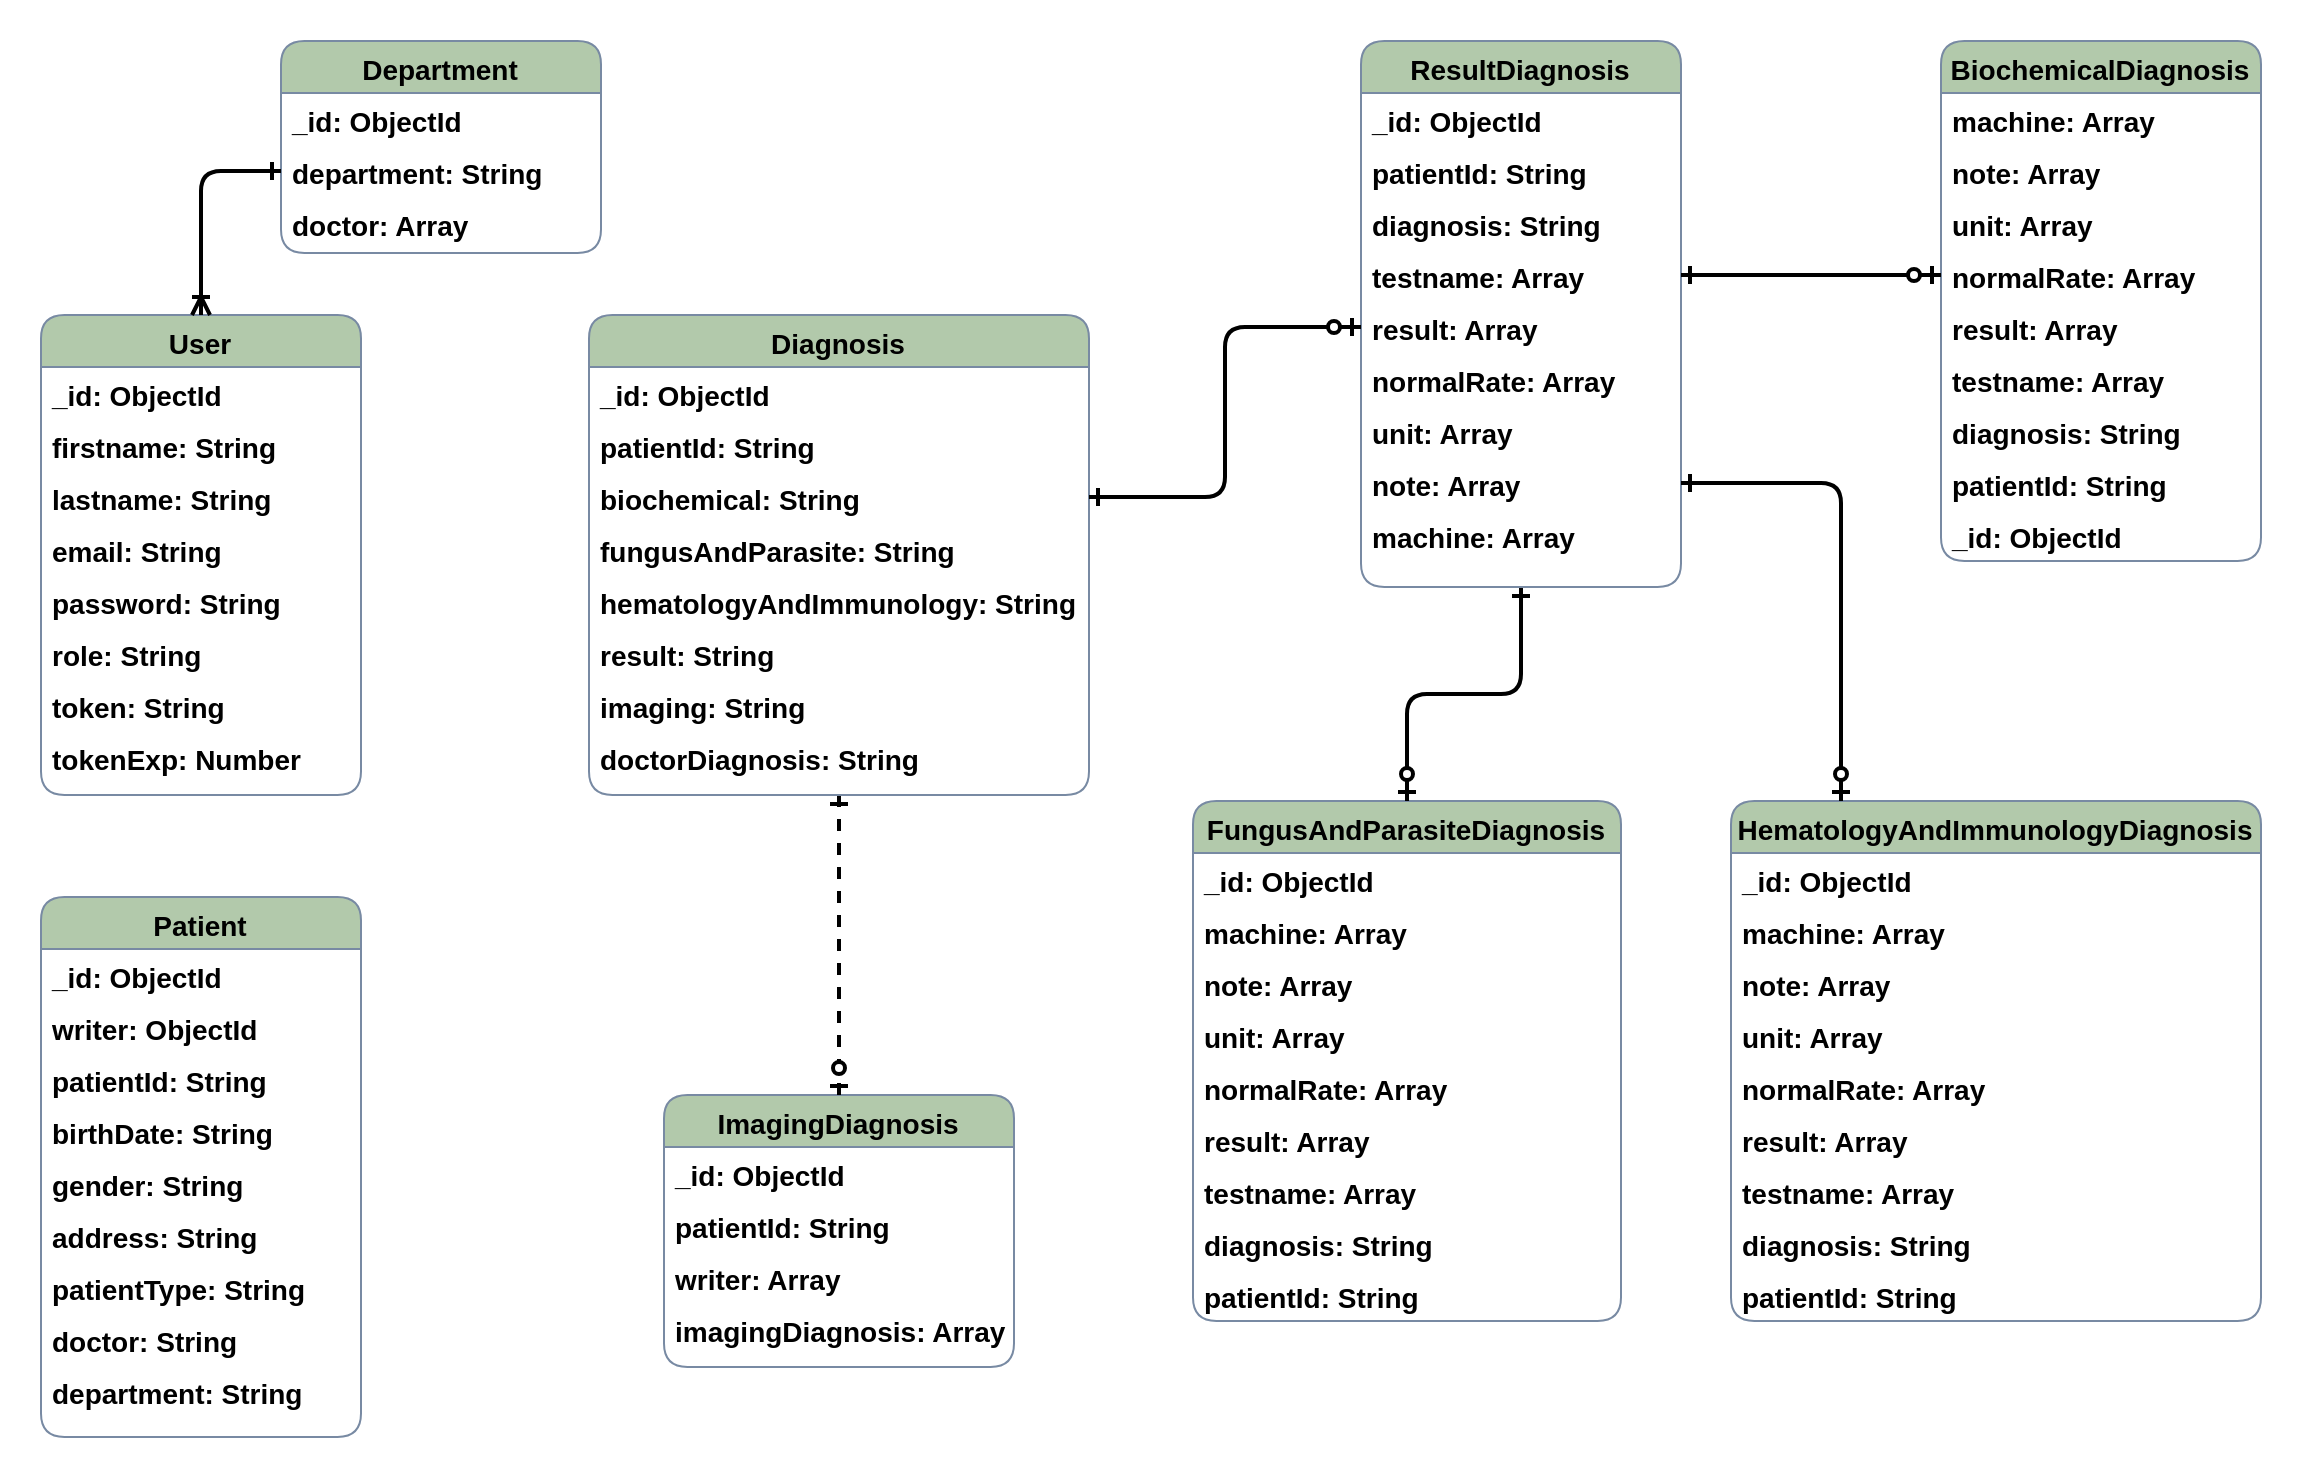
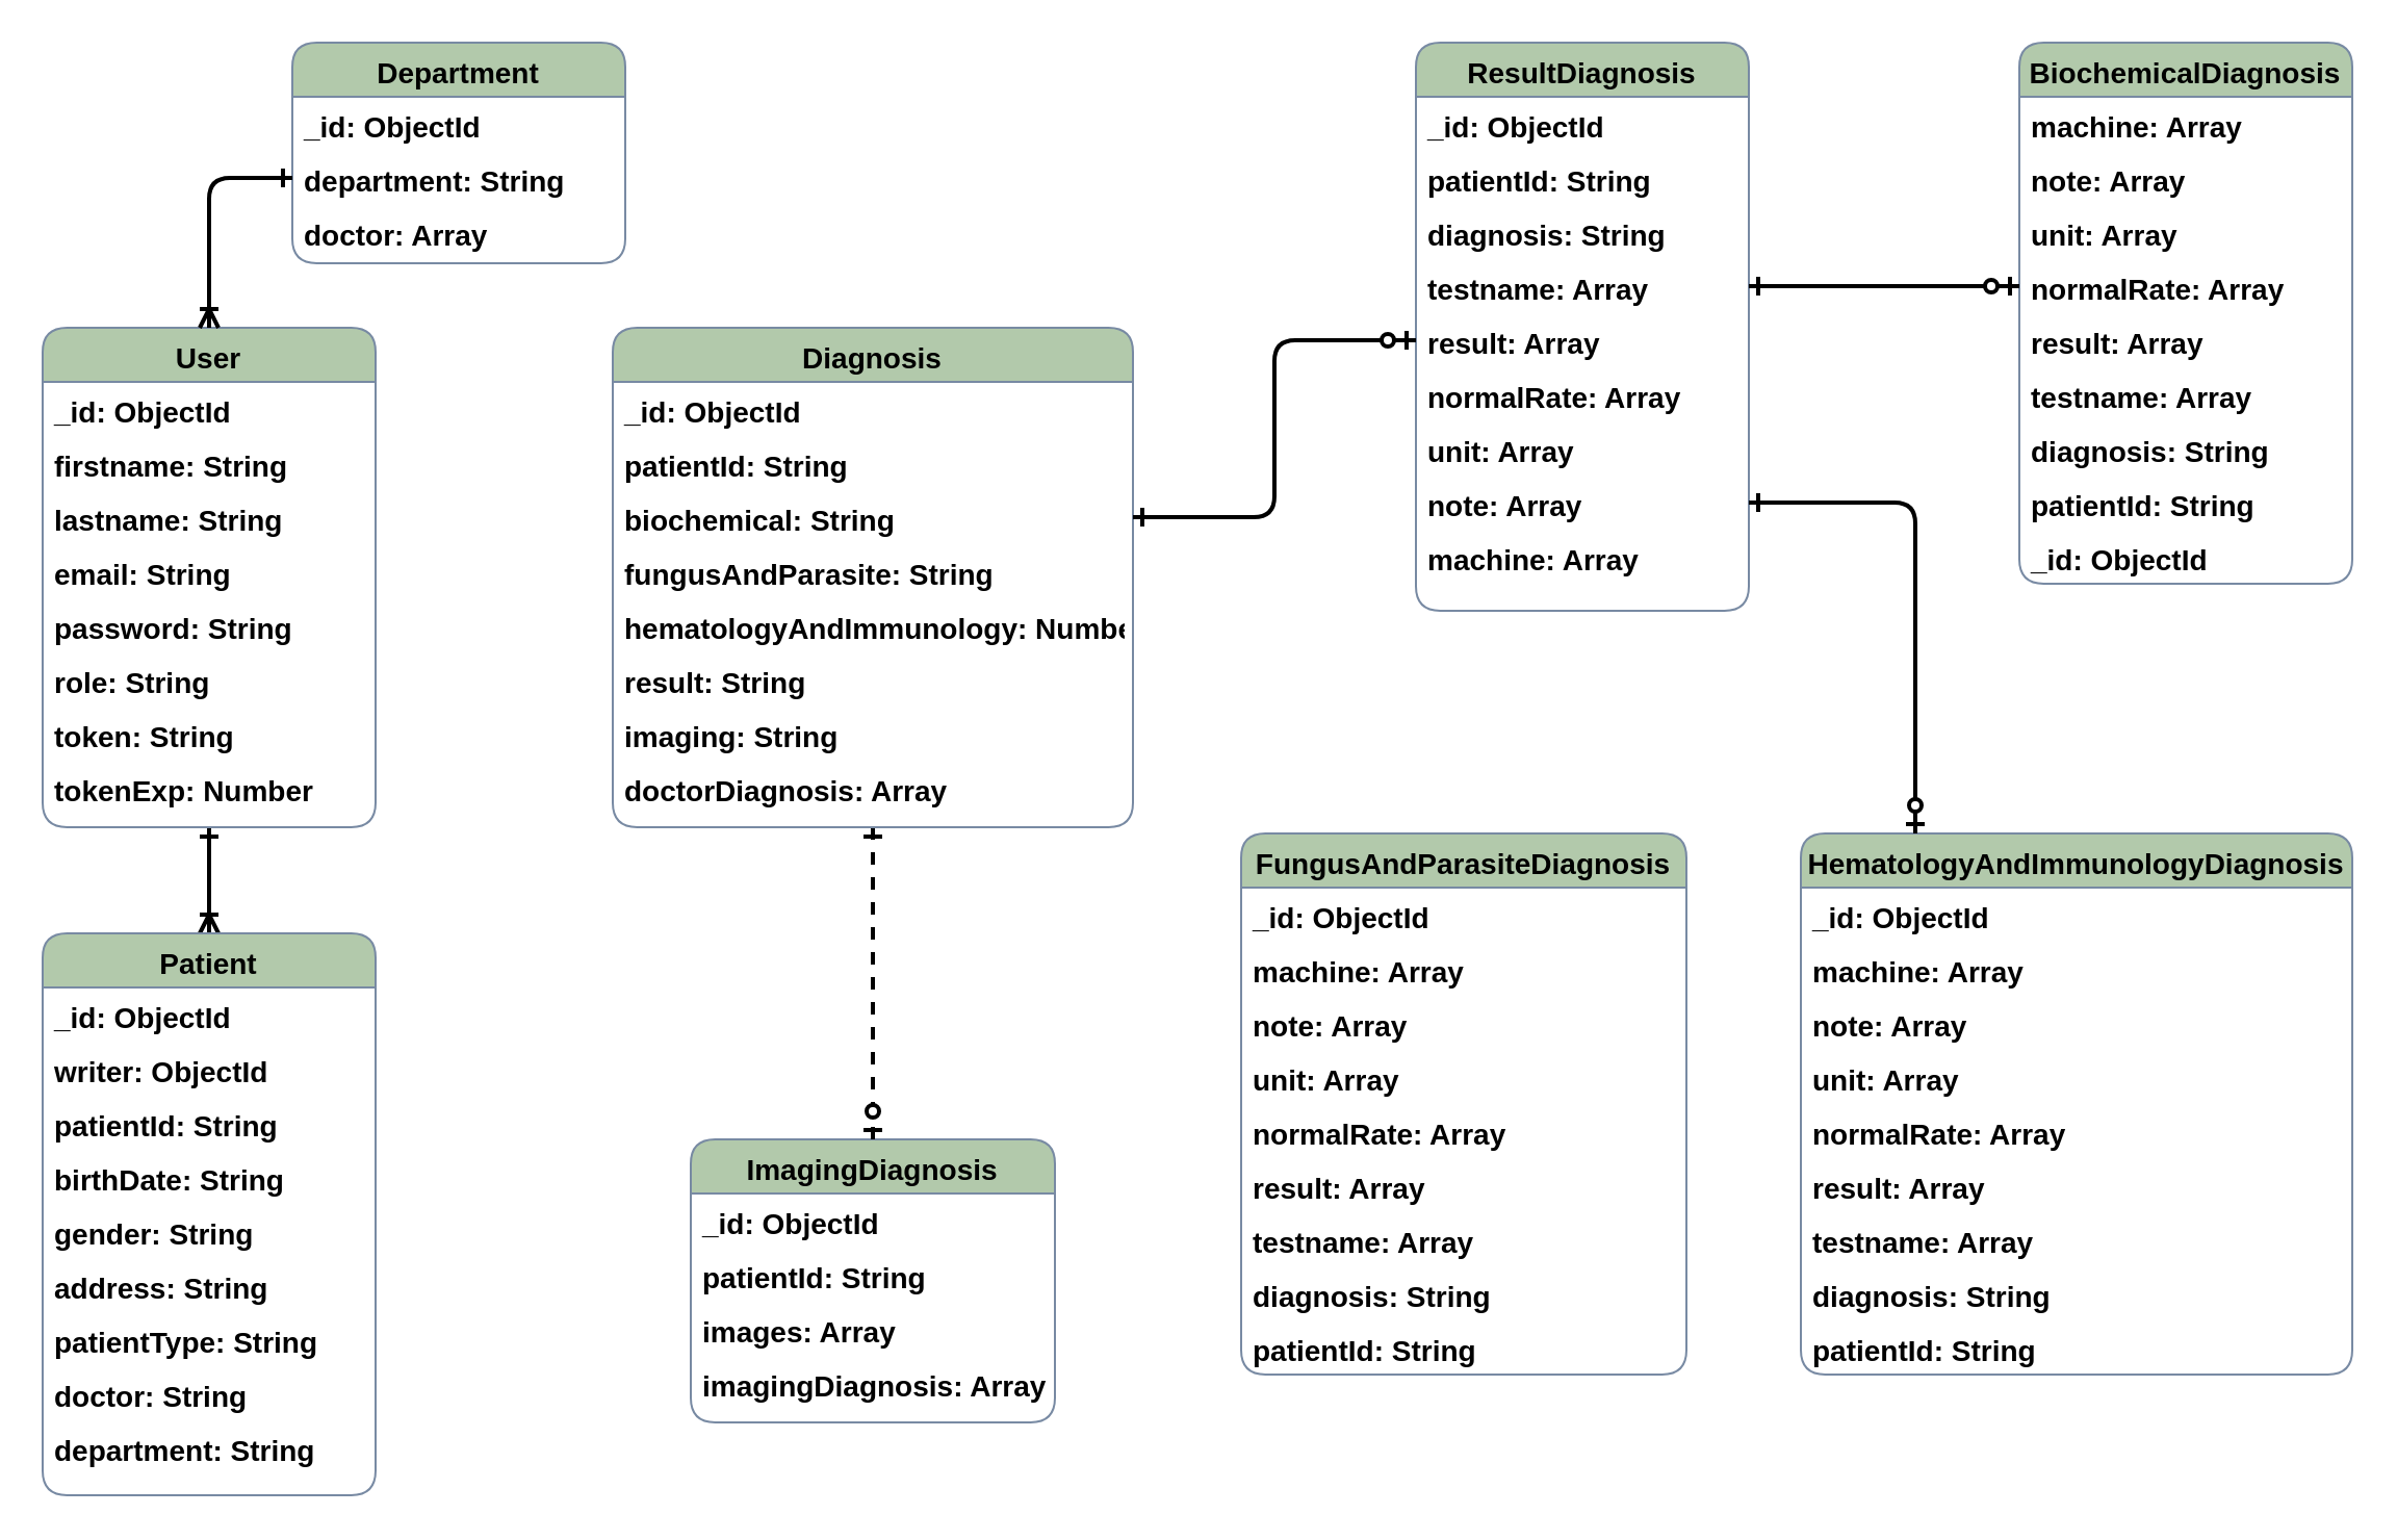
- <mxCell id="68" value="hematologyAndImmunology: String" style="text;align=left;verticalAlign=top;spacingLeft=4;spacingRight=4;overflow=hidden;rotatable=0;points=[[0,0.5],[1,0.5]];portConstraint=eastwest;shadow=0;html=0;fontStyle=1;fontSize=14;rounded=1;" vertex="1" parent="63"><mxGeometry y="130" width="250" height="26" as="geometry" /></mxCell>
+ <mxCell id="68" value="hematologyAndImmunology: Number" style="text;align=left;verticalAlign=top;spacingLeft=4;spacingRight=4;overflow=hidden;rotatable=0;points=[[0,0.5],[1,0.5]];portConstraint=eastwest;shadow=0;html=0;fontStyle=1;fontSize=14;rounded=1;" vertex="1" parent="63"><mxGeometry y="130" width="250" height="26" as="geometry" /></mxCell>
- <mxCell id="51" style="edgeStyle=orthogonalEdgeStyle;curved=0;rounded=1;sketch=0;orthogonalLoop=1;jettySize=auto;html=1;exitX=0.5;exitY=1;exitDx=0;exitDy=0;fontSize=14;fontColor=#000000;startArrow=ERone;startFill=0;endArrow=ERzeroToOne;endFill=1;strokeColor=#000000;strokeWidth=2;fillColor=#B2C9AB;" edge="1" parent="1" source="52" target="41"><mxGeometry relative="1" as="geometry" /></mxCell>
- <mxCell id="71" value="doctorDiagnosis: String" style="text;align=left;verticalAlign=top;spacingLeft=4;spacingRight=4;overflow=hidden;rotatable=0;points=[[0,0.5],[1,0.5]];portConstraint=eastwest;shadow=0;html=0;fontStyle=1;fontSize=14;rounded=1;" vertex="1" parent="63"><mxGeometry y="208" width="250" height="26" as="geometry" /></mxCell>
+ <mxCell id="71" value="doctorDiagnosis: Array" style="text;align=left;verticalAlign=top;spacingLeft=4;spacingRight=4;overflow=hidden;rotatable=0;points=[[0,0.5],[1,0.5]];portConstraint=eastwest;shadow=0;html=0;fontStyle=1;fontSize=14;rounded=1;" vertex="1" parent="63"><mxGeometry y="208" width="250" height="26" as="geometry" /></mxCell>
+ <mxCell id="2" style="edgeStyle=orthogonalEdgeStyle;curved=0;rounded=1;sketch=0;orthogonalLoop=1;jettySize=auto;html=1;entryX=0.5;entryY=0;entryDx=0;entryDy=0;fontSize=14;fontColor=#000000;startArrow=ERone;startFill=0;endArrow=ERoneToMany;endFill=0;strokeColor=#000000;strokeWidth=2;fillColor=#B2C9AB;" edge="1" parent="1" source="3" target="72"><mxGeometry relative="1" as="geometry" /></mxCell>
- <mxCell id="15" value="writer: Array" style="text;align=left;verticalAlign=top;spacingLeft=4;spacingRight=4;overflow=hidden;rotatable=0;points=[[0,0.5],[1,0.5]];portConstraint=eastwest;fontStyle=1;fontSize=14;rounded=1;" vertex="1" parent="12"><mxGeometry y="78" width="175" height="26" as="geometry" /></mxCell>
+ <mxCell id="15" value="images: Array" style="text;align=left;verticalAlign=top;spacingLeft=4;spacingRight=4;overflow=hidden;rotatable=0;points=[[0,0.5],[1,0.5]];portConstraint=eastwest;fontStyle=1;fontSize=14;rounded=1;" vertex="1" parent="12"><mxGeometry y="78" width="175" height="26" as="geometry" /></mxCell>
